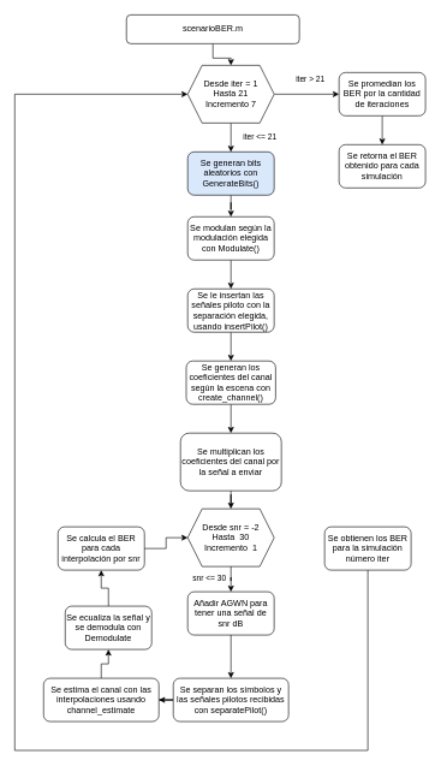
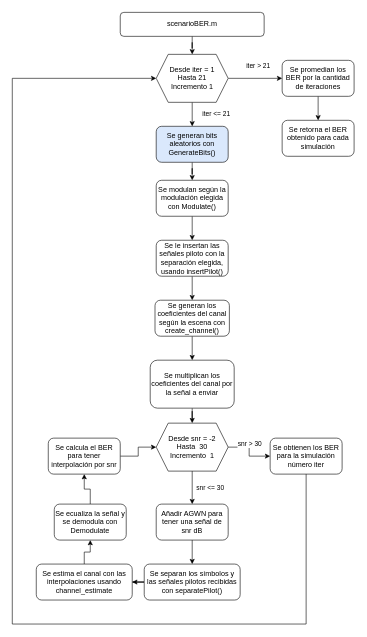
- <mxCell id="3" value="scenarioBER.m" style="rounded=1;whiteSpace=wrap;html=1;fontSize=12;glass=0;strokeWidth=1;shadow=0;" parent="1" vertex="1"><mxGeometry x="175" y="20" width="240" height="40" as="geometry" /></mxCell>
+ <mxCell id="3" value="scenarioBER.m" style="rounded=1;whiteSpace=wrap;html=1;fontSize=12;glass=0;strokeWidth=1;shadow=0;" parent="1" vertex="1"><mxGeometry x="200" width="240" height="40" as="geometry" y="20" /></mxCell>
- <mxCell id="29" value="Desde iter = 1&lt;br&gt;Hasta 21&lt;br&gt;Incremento 7" style="shape=hexagon;perimeter=hexagonPerimeter2;whiteSpace=wrap;html=1;fixedSize=1;" vertex="1" parent="1"><mxGeometry x="260" y="90" width="120" height="80" as="geometry" /></mxCell>
+ <mxCell id="29" value="Desde iter = 1&lt;br&gt;Hasta 21&lt;br&gt;Incremento 1" style="shape=hexagon;perimeter=hexagonPerimeter2;whiteSpace=wrap;html=1;fixedSize=1;" vertex="1" parent="1"><mxGeometry x="260" y="90" width="120" height="80" as="geometry" /></mxCell>
+ <mxCell id="15" value="snr &amp;gt; 30" style="edgeStyle=orthogonalEdgeStyle;rounded=0;orthogonalLoop=1;jettySize=auto;html=1;" edge="1" parent="1" source="16" target="31"><mxGeometry x="0.2" y="20" relative="1" as="geometry"><mxPoint as="offset" /></mxGeometry></mxCell>
- <mxCell id="26" value="Se calcula el BER para cada interpolación por snr" style="rounded=1;whiteSpace=wrap;html=1;" vertex="1" parent="1"><mxGeometry x="80" y="730" width="120" height="60" as="geometry" /></mxCell>
+ <mxCell id="26" value="Se calcula el BER para tener interpolación por snr" style="rounded=1;whiteSpace=wrap;html=1;" vertex="1" parent="1"><mxGeometry x="80" y="730" width="120" height="60" as="geometry" /></mxCell>
- <mxCell id="18" value="Añadir AGWN para tener una señal de snr dB" style="rounded=1;whiteSpace=wrap;html=1;" vertex="1" parent="1"><mxGeometry x="260" y="820" width="120" height="60" as="geometry" /></mxCell>
+ <mxCell id="18" value="Añadir AGWN para tener una señal de snr dB" style="rounded=1;whiteSpace=wrap;html=1;" vertex="1" parent="1"><mxGeometry x="260" y="840" width="120" height="60" as="geometry" /></mxCell>
